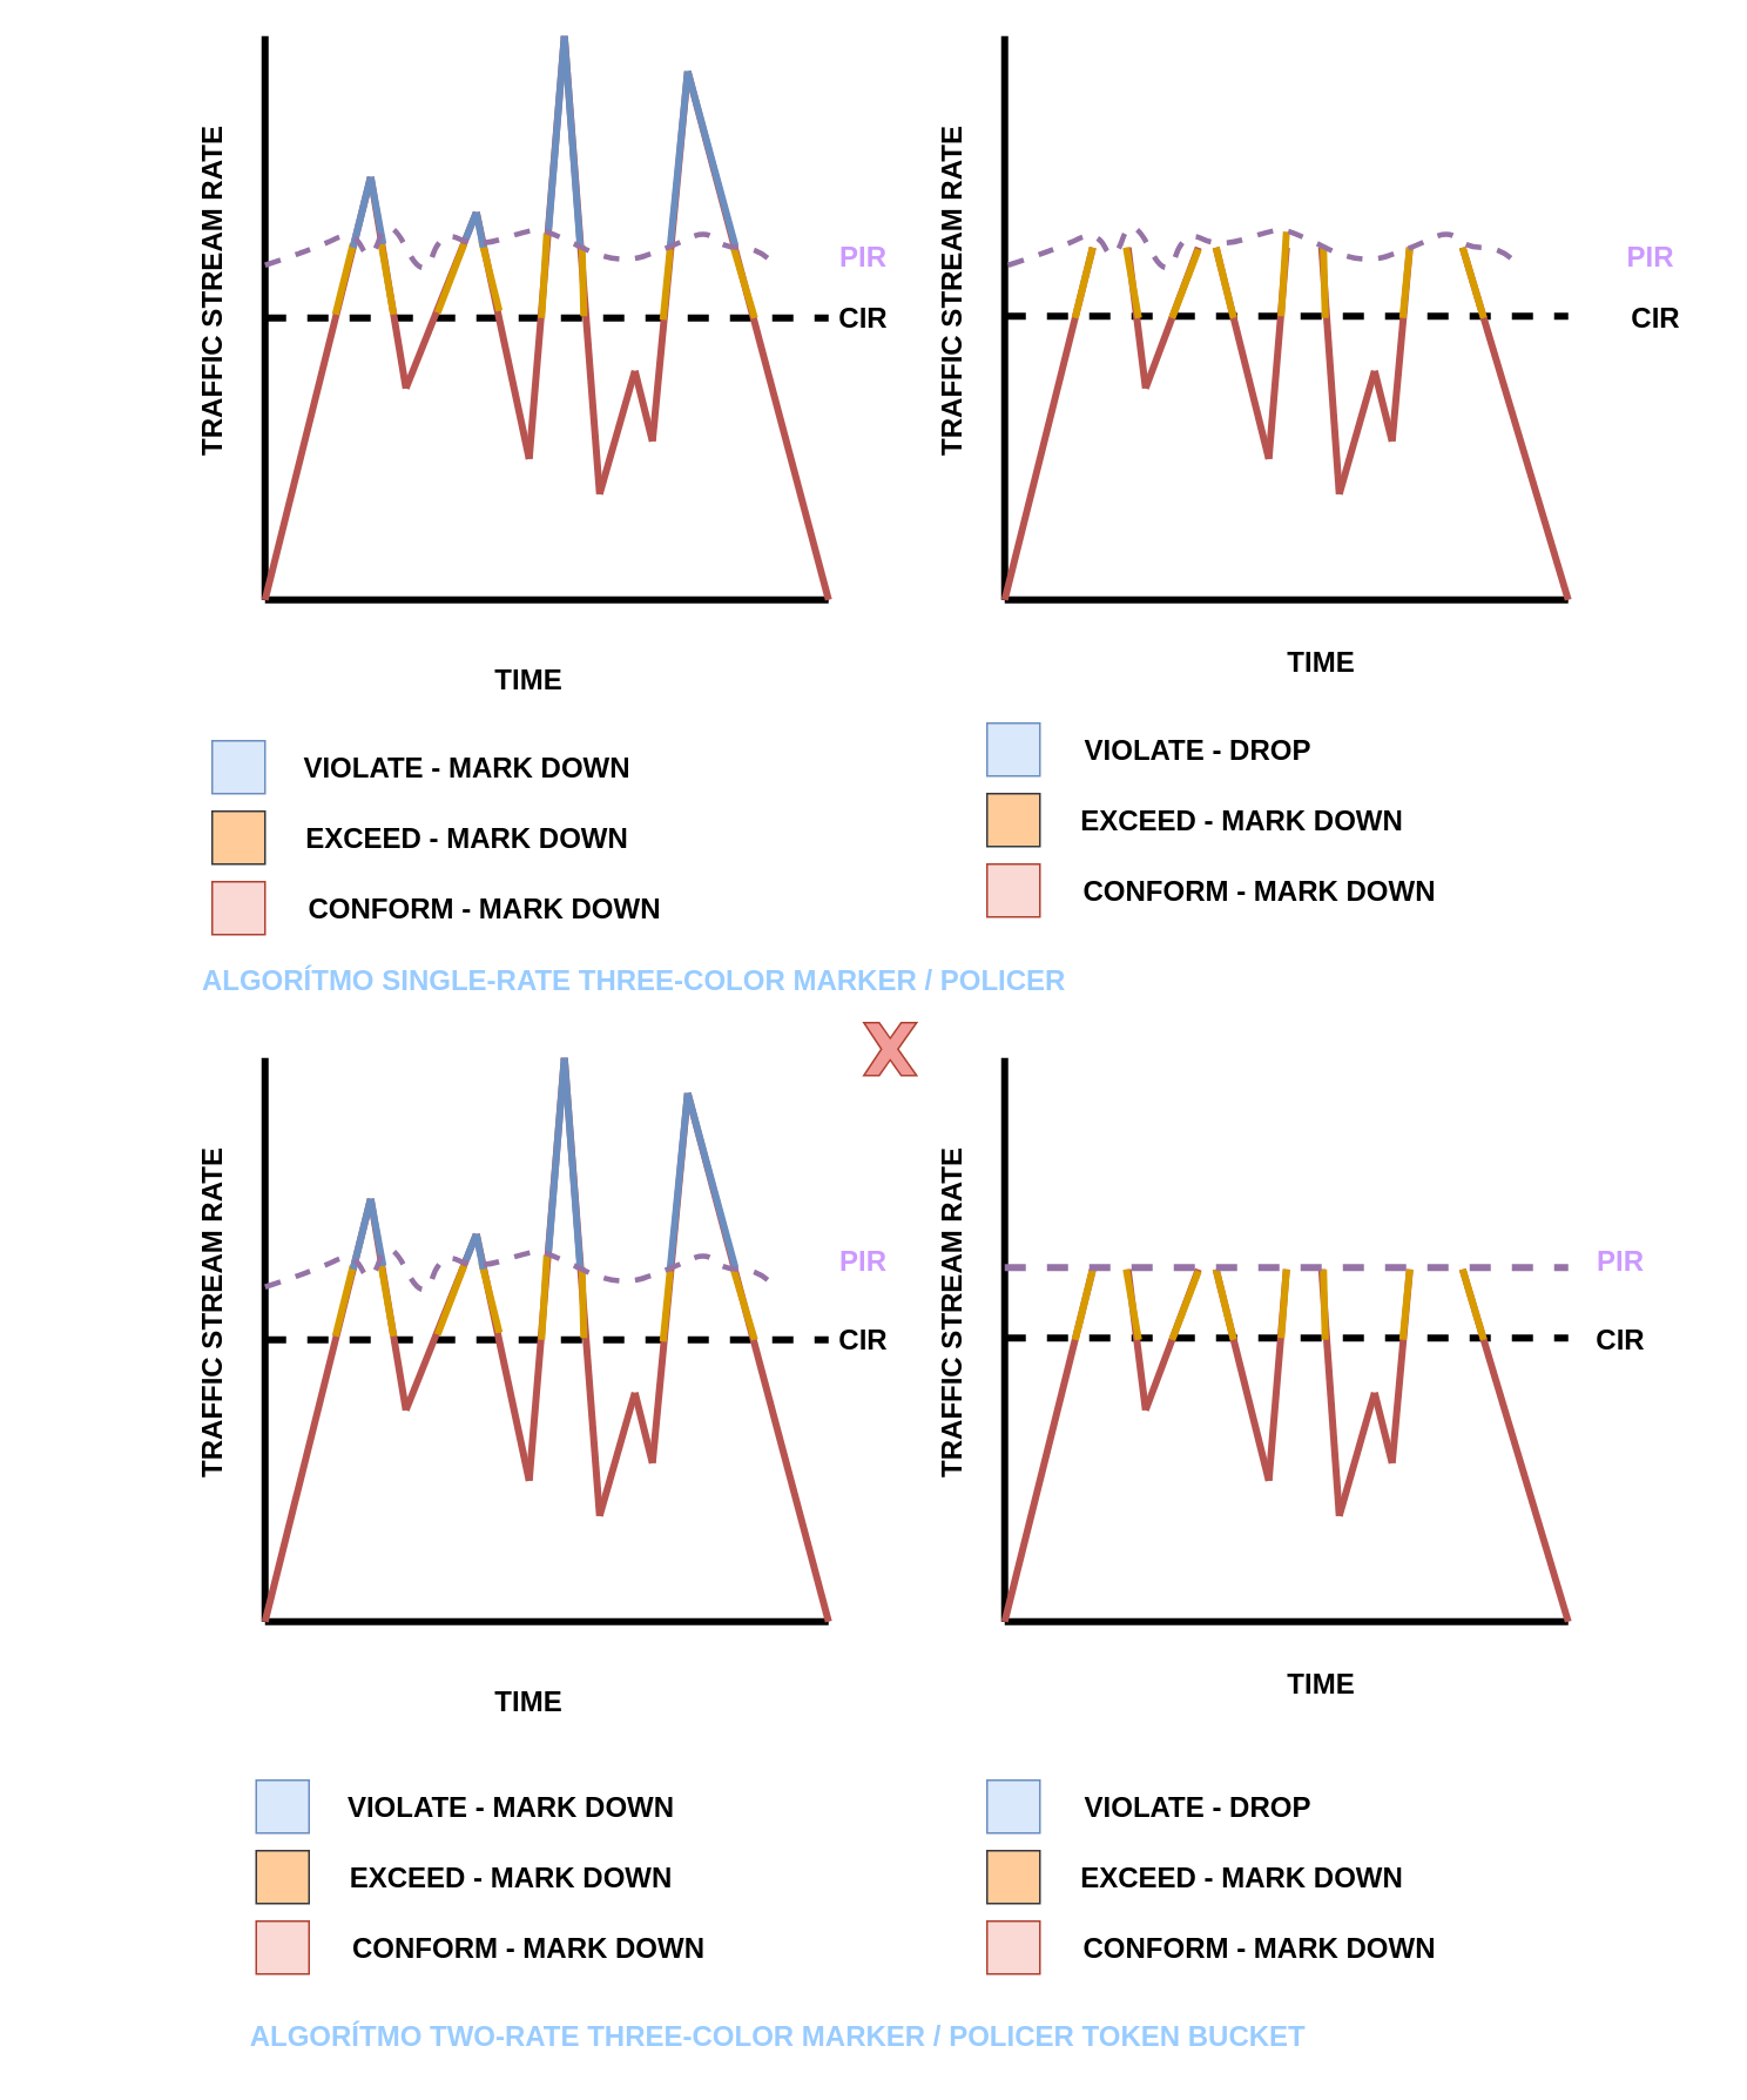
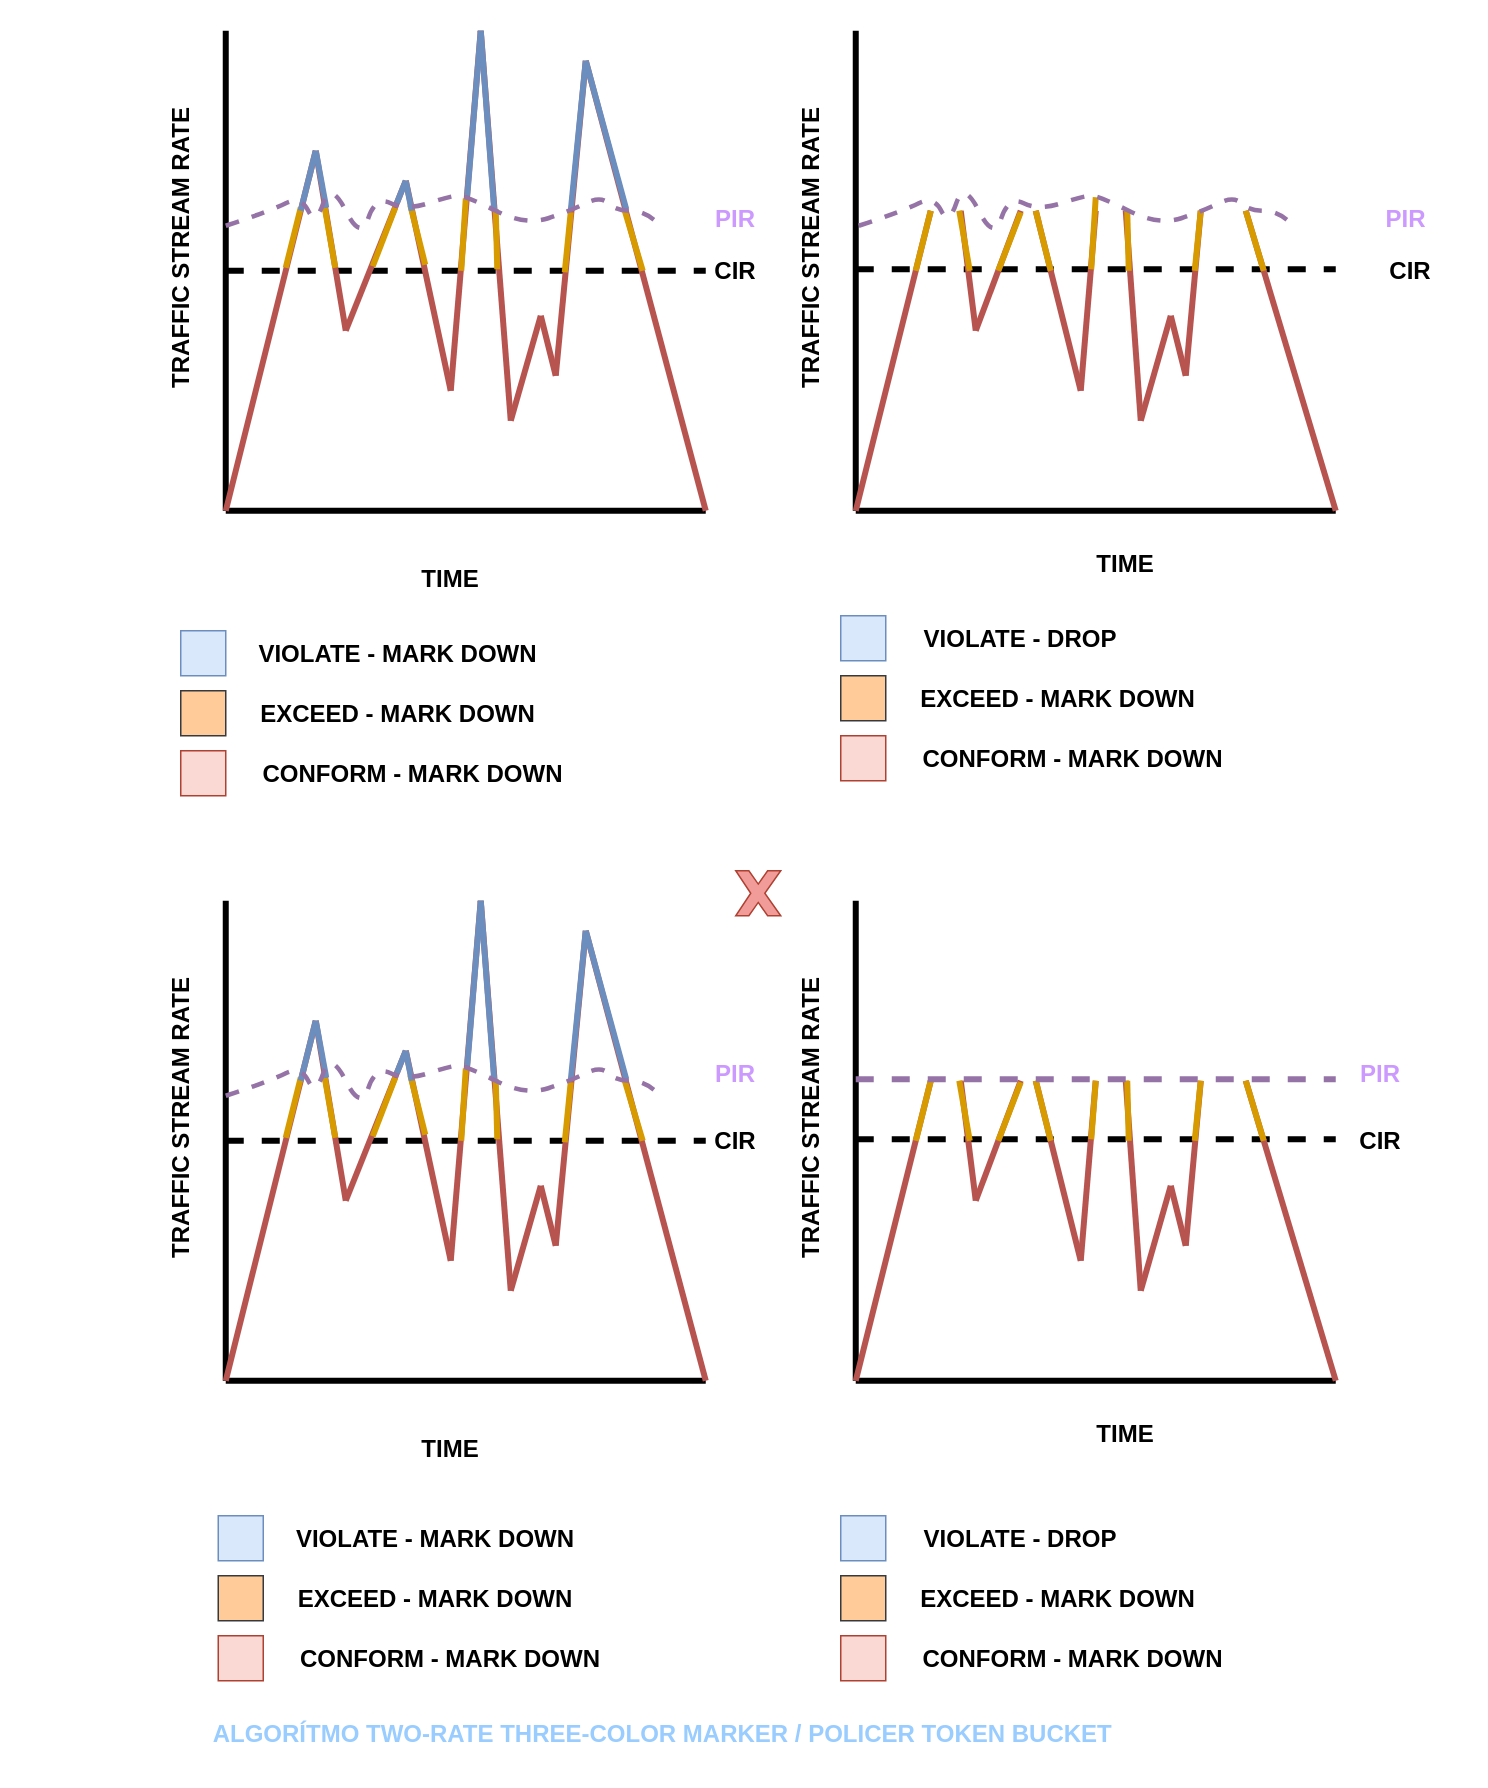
- <mxCell id="148" value="&lt;font style=&quot;font-size: 16px;&quot;&gt;&lt;b&gt;ALGORÍTMO SINGLE-RATE THREE-COLOR MARKER / POLICER&amp;nbsp;&lt;/b&gt;&lt;/font&gt;" style="text;html=1;strokeColor=none;fillColor=none;align=center;verticalAlign=middle;whiteSpace=wrap;rounded=0;fontColor=#99CCFF;" vertex="1" parent="1"><mxGeometry x="112" y="541" width="500" height="30" as="geometry" /></mxCell>
